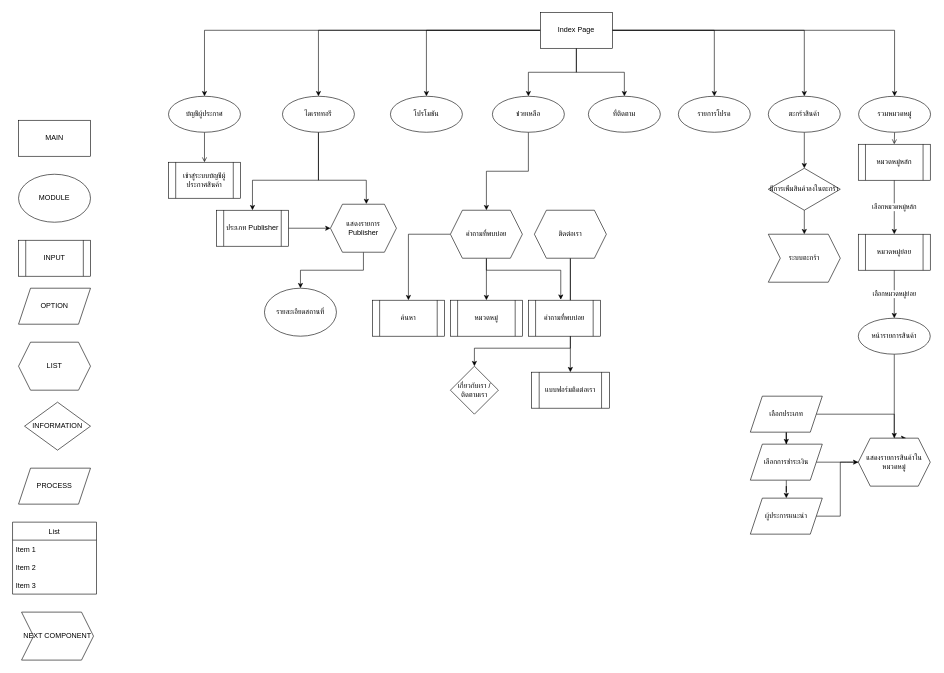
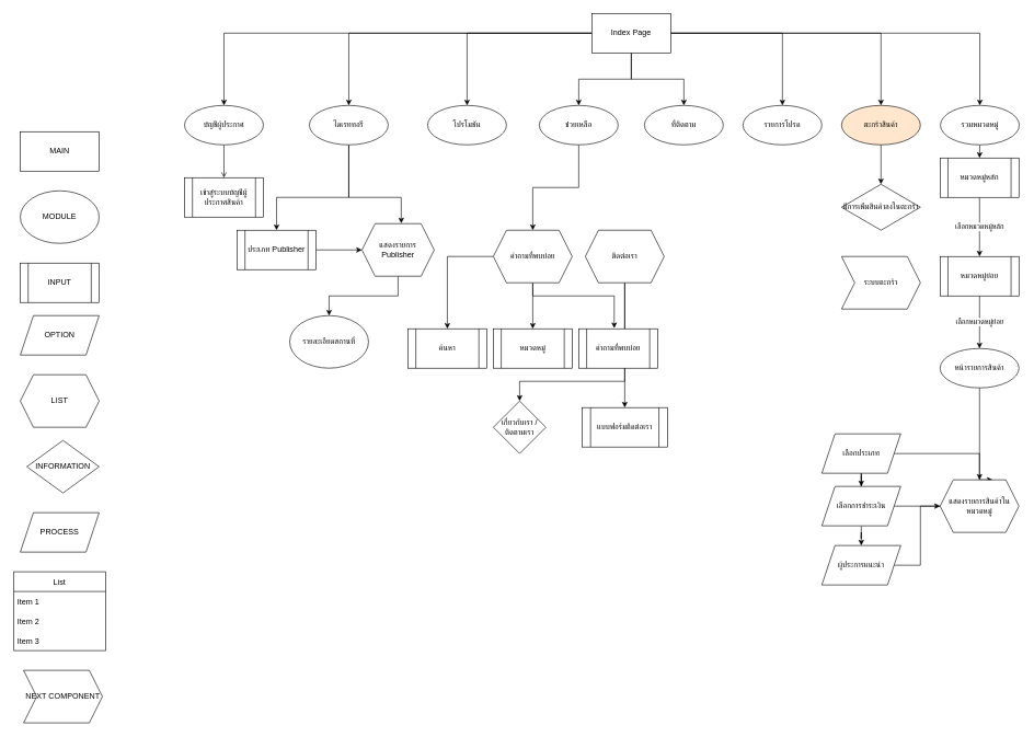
- <mxCell id="22" value="ตะกร้าสินค้า" style="ellipse;whiteSpace=wrap;html=1;rounded=0;" parent="1" vertex="1"><mxGeometry x="1280" y="160" width="120" height="60" as="geometry" /></mxCell>
+ <mxCell id="22" value="ตะกร้าสินค้า" style="ellipse;whiteSpace=wrap;html=1;rounded=0;fillColor=#ffe6cc;" parent="1" vertex="1"><mxGeometry x="1280" y="160" width="120" height="60" as="geometry" /></mxCell>
- <mxCell id="23" style="edgeStyle=orthogonalEdgeStyle;rounded=0;orthogonalLoop=1;jettySize=auto;html=1;exitX=0.5;exitY=1;exitDx=0;exitDy=0;entryX=0.5;entryY=0;entryDx=0;entryDy=0;endArrow=open;" parent="1" source="24" target="26" edge="1"><mxGeometry relative="1" as="geometry" /></mxCell>
+ <mxCell id="23" style="edgeStyle=orthogonalEdgeStyle;rounded=0;orthogonalLoop=1;jettySize=auto;html=1;exitX=0.5;exitY=1;exitDx=0;exitDy=0;entryX=0.5;entryY=0;entryDx=0;entryDy=0;" parent="1" source="24" target="26" edge="1"><mxGeometry relative="1" as="geometry" /></mxCell>
- <mxCell id="63" style="edgeStyle=orthogonalEdgeStyle;rounded=0;orthogonalLoop=1;jettySize=auto;html=1;entryX=0.5;entryY=0;entryDx=0;entryDy=0;" parent="1" source="64" target="72" edge="1"><mxGeometry relative="1" as="geometry" /></mxCell>
